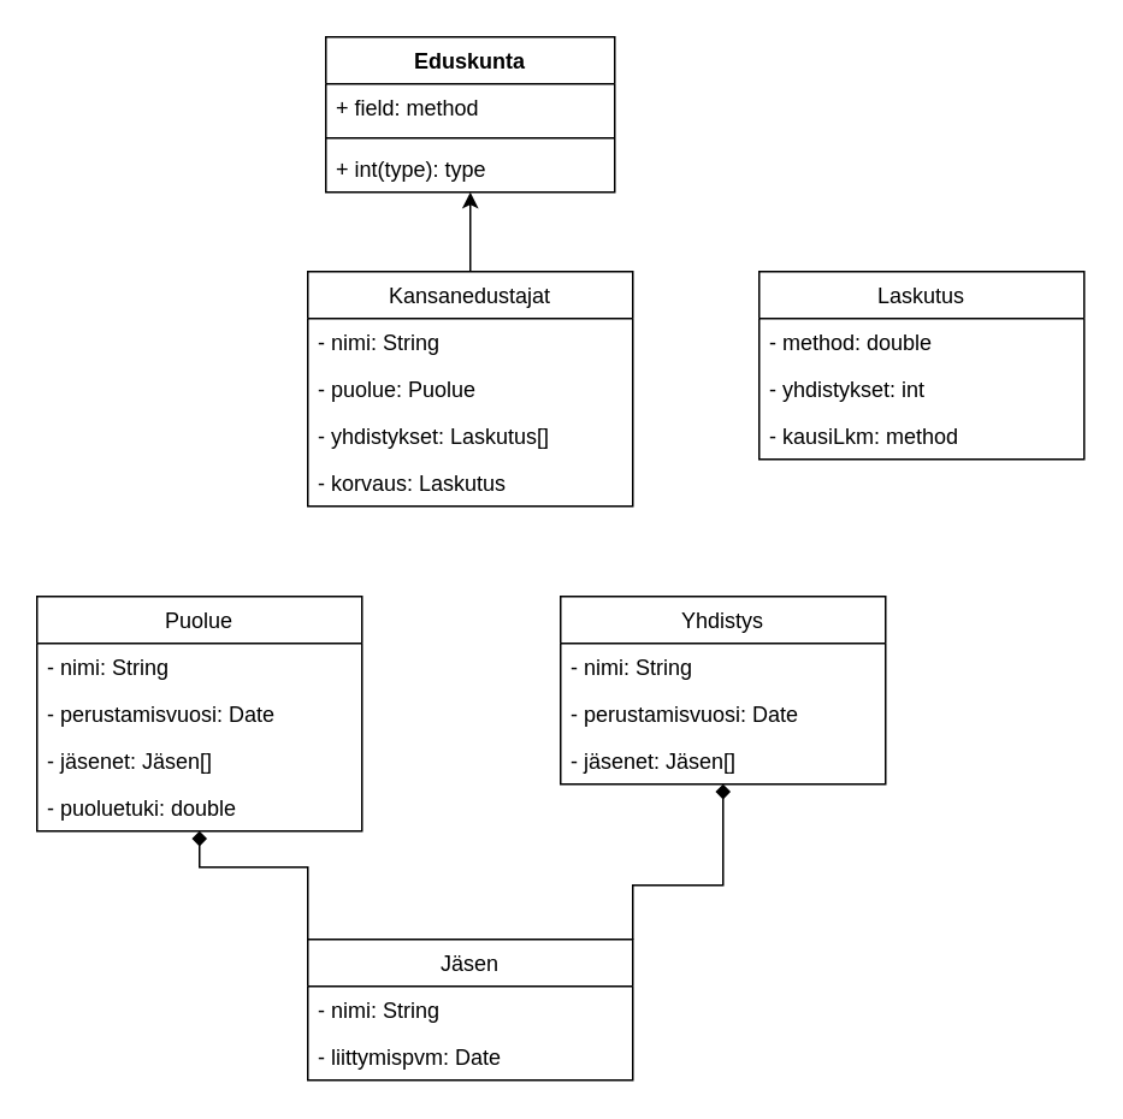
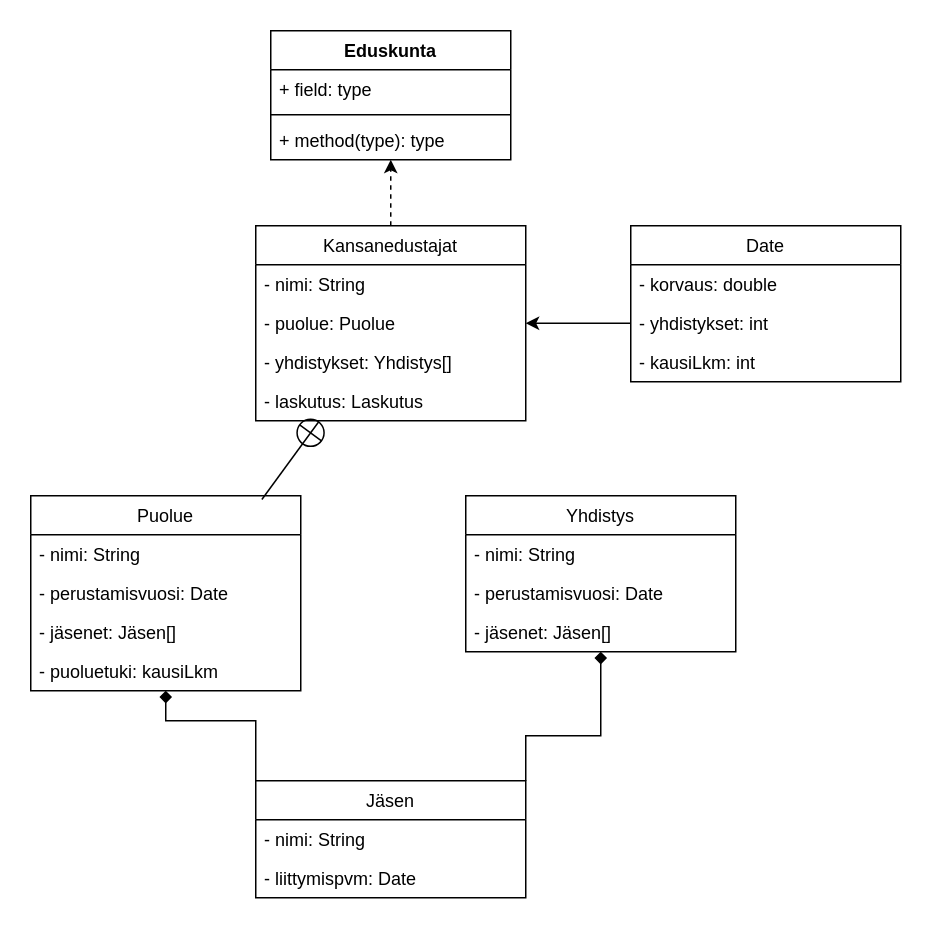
- <mxCell id="27" value="+ field: method" style="text;strokeColor=none;fillColor=none;align=left;verticalAlign=top;spacingLeft=4;spacingRight=4;overflow=hidden;rotatable=0;points=[[0,0.5],[1,0.5]];portConstraint=eastwest;" vertex="1" parent="26"><mxGeometry y="26" width="160" height="26" as="geometry" /></mxCell>
+ <mxCell id="27" value="+ field: type" style="text;strokeColor=none;fillColor=none;align=left;verticalAlign=top;spacingLeft=4;spacingRight=4;overflow=hidden;rotatable=0;points=[[0,0.5],[1,0.5]];portConstraint=eastwest;" vertex="1" parent="26"><mxGeometry y="26" width="160" height="26" as="geometry" /></mxCell>
- <mxCell id="29" value="+ int(type): type" style="text;strokeColor=none;fillColor=none;align=left;verticalAlign=top;spacingLeft=4;spacingRight=4;overflow=hidden;rotatable=0;points=[[0,0.5],[1,0.5]];portConstraint=eastwest;" vertex="1" parent="26"><mxGeometry y="60" width="160" height="26" as="geometry" /></mxCell>
+ <mxCell id="29" value="+ method(type): type" style="text;strokeColor=none;fillColor=none;align=left;verticalAlign=top;spacingLeft=4;spacingRight=4;overflow=hidden;rotatable=0;points=[[0,0.5],[1,0.5]];portConstraint=eastwest;" vertex="1" parent="26"><mxGeometry y="60" width="160" height="26" as="geometry" /></mxCell>
- <mxCell id="7" style="edgeStyle=orthogonalEdgeStyle;rounded=0;orthogonalLoop=1;jettySize=auto;html=1;exitX=0.5;exitY=0;exitDx=0;exitDy=0;" edge="1" parent="1" source="8" target="26"><mxGeometry relative="1" as="geometry" /></mxCell>
+ <mxCell id="7" style="edgeStyle=orthogonalEdgeStyle;rounded=0;orthogonalLoop=1;jettySize=auto;html=1;exitX=0.5;exitY=0;exitDx=0;exitDy=0;dashed=1;" edge="1" parent="1" source="8" target="26"><mxGeometry relative="1" as="geometry" /></mxCell>
- <mxCell id="13" value="Laskutus" style="swimlane;fontStyle=0;childLayout=stackLayout;horizontal=1;startSize=26;fillColor=none;horizontalStack=0;resizeParent=1;resizeParentMax=0;resizeLast=0;collapsible=1;marginBottom=0;" vertex="1" parent="1"><mxGeometry x="420" y="150" width="180" height="104" as="geometry" /></mxCell>
+ <mxCell id="13" value="Date" style="swimlane;fontStyle=0;childLayout=stackLayout;horizontal=1;startSize=26;fillColor=none;horizontalStack=0;resizeParent=1;resizeParentMax=0;resizeLast=0;collapsible=1;marginBottom=0;" vertex="1" parent="1"><mxGeometry x="420" y="150" width="180" height="104" as="geometry" /></mxCell>
- <mxCell id="14" value="- method: double" style="text;strokeColor=none;fillColor=none;align=left;verticalAlign=top;spacingLeft=4;spacingRight=4;overflow=hidden;rotatable=0;points=[[0,0.5],[1,0.5]];portConstraint=eastwest;" vertex="1" parent="13"><mxGeometry y="26" width="180" height="26" as="geometry" /></mxCell>
+ <mxCell id="14" value="- korvaus: double" style="text;strokeColor=none;fillColor=none;align=left;verticalAlign=top;spacingLeft=4;spacingRight=4;overflow=hidden;rotatable=0;points=[[0,0.5],[1,0.5]];portConstraint=eastwest;" vertex="1" parent="13"><mxGeometry y="26" width="180" height="26" as="geometry" /></mxCell>
+ <mxCell id="30" style="edgeStyle=orthogonalEdgeStyle;rounded=0;orthogonalLoop=1;jettySize=auto;html=1;exitX=0;exitY=0.5;exitDx=0;exitDy=0;entryX=1;entryY=0.5;entryDx=0;entryDy=0;" edge="1" parent="1" source="15" target="10"><mxGeometry relative="1" as="geometry" /></mxCell>
- <mxCell id="11" value="- yhdistykset: Laskutus[]" style="text;strokeColor=none;fillColor=none;align=left;verticalAlign=top;spacingLeft=4;spacingRight=4;overflow=hidden;rotatable=0;points=[[0,0.5],[1,0.5]];portConstraint=eastwest;" vertex="1" parent="8"><mxGeometry y="78" width="180" height="26" as="geometry" /></mxCell>
+ <mxCell id="11" value="- yhdistykset: Yhdistys[]" style="text;strokeColor=none;fillColor=none;align=left;verticalAlign=top;spacingLeft=4;spacingRight=4;overflow=hidden;rotatable=0;points=[[0,0.5],[1,0.5]];portConstraint=eastwest;" vertex="1" parent="8"><mxGeometry y="78" width="180" height="26" as="geometry" /></mxCell>
- <mxCell id="16" value="- kausiLkm: method" style="text;strokeColor=none;fillColor=none;align=left;verticalAlign=top;spacingLeft=4;spacingRight=4;overflow=hidden;rotatable=0;points=[[0,0.5],[1,0.5]];portConstraint=eastwest;" vertex="1" parent="13"><mxGeometry y="78" width="180" height="26" as="geometry" /></mxCell>
+ <mxCell id="16" value="- kausiLkm: int" style="text;strokeColor=none;fillColor=none;align=left;verticalAlign=top;spacingLeft=4;spacingRight=4;overflow=hidden;rotatable=0;points=[[0,0.5],[1,0.5]];portConstraint=eastwest;" vertex="1" parent="13"><mxGeometry y="78" width="180" height="26" as="geometry" /></mxCell>
- <mxCell id="12" value="- korvaus: Laskutus" style="text;strokeColor=none;fillColor=none;align=left;verticalAlign=top;spacingLeft=4;spacingRight=4;overflow=hidden;rotatable=0;points=[[0,0.5],[1,0.5]];portConstraint=eastwest;" vertex="1" parent="8"><mxGeometry y="104" width="180" height="26" as="geometry" /></mxCell>
+ <mxCell id="12" value="- laskutus: Laskutus" style="text;strokeColor=none;fillColor=none;align=left;verticalAlign=top;spacingLeft=4;spacingRight=4;overflow=hidden;rotatable=0;points=[[0,0.5],[1,0.5]];portConstraint=eastwest;" vertex="1" parent="8"><mxGeometry y="104" width="180" height="26" as="geometry" /></mxCell>
+ <mxCell id="31" value="" style="endArrow=circlePlus;startArrow=none;endFill=0;startFill=0;endSize=8;html=1;labelBackgroundColor=none;rounded=0;exitX=0.856;exitY=0.019;exitDx=0;exitDy=0;exitPerimeter=0;" edge="1" parent="1" source="2" target="8"><mxGeometry width="160" relative="1" as="geometry"><mxPoint x="200" y="300" as="sourcePoint" /><mxPoint x="360" y="300" as="targetPoint" /></mxGeometry></mxCell>
- <mxCell id="6" value="- puoluetuki: double" style="text;strokeColor=none;fillColor=none;align=left;verticalAlign=top;spacingLeft=4;spacingRight=4;overflow=hidden;rotatable=0;points=[[0,0.5],[1,0.5]];portConstraint=eastwest;" vertex="1" parent="2"><mxGeometry y="104" width="180" height="26" as="geometry" /></mxCell>
+ <mxCell id="6" value="- puoluetuki: kausiLkm" style="text;strokeColor=none;fillColor=none;align=left;verticalAlign=top;spacingLeft=4;spacingRight=4;overflow=hidden;rotatable=0;points=[[0,0.5],[1,0.5]];portConstraint=eastwest;" vertex="1" parent="2"><mxGeometry y="104" width="180" height="26" as="geometry" /></mxCell>
